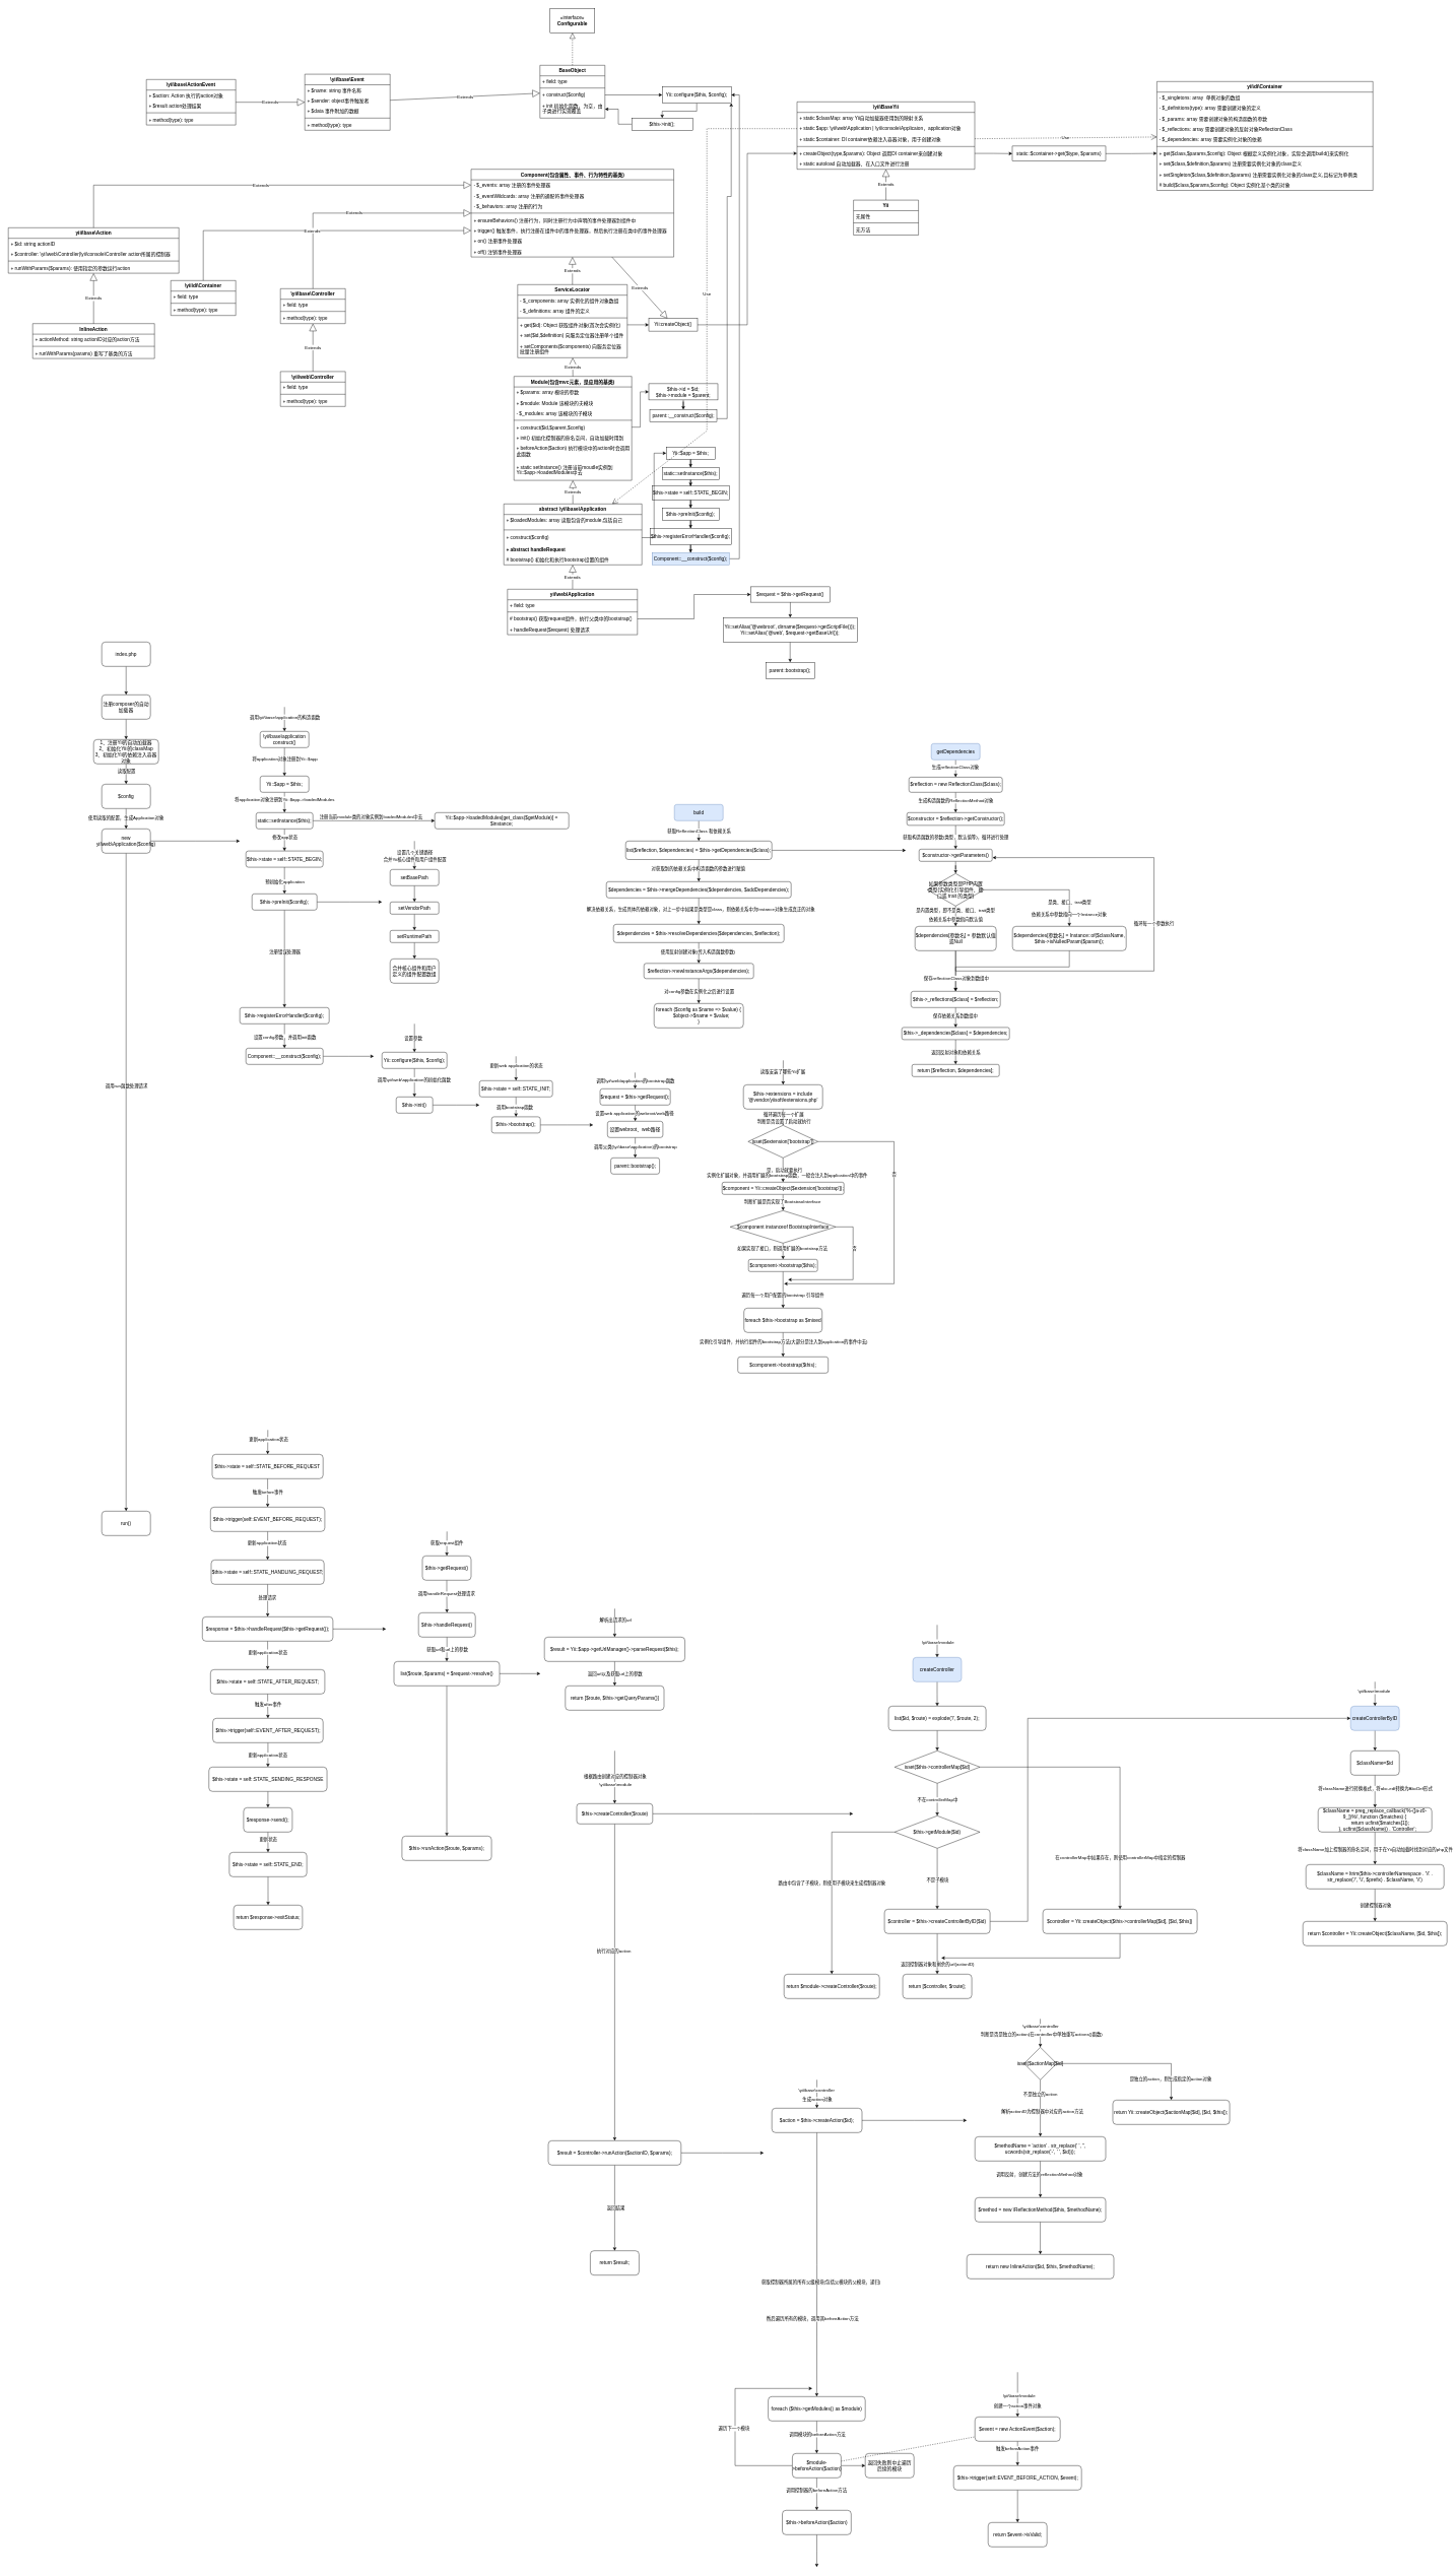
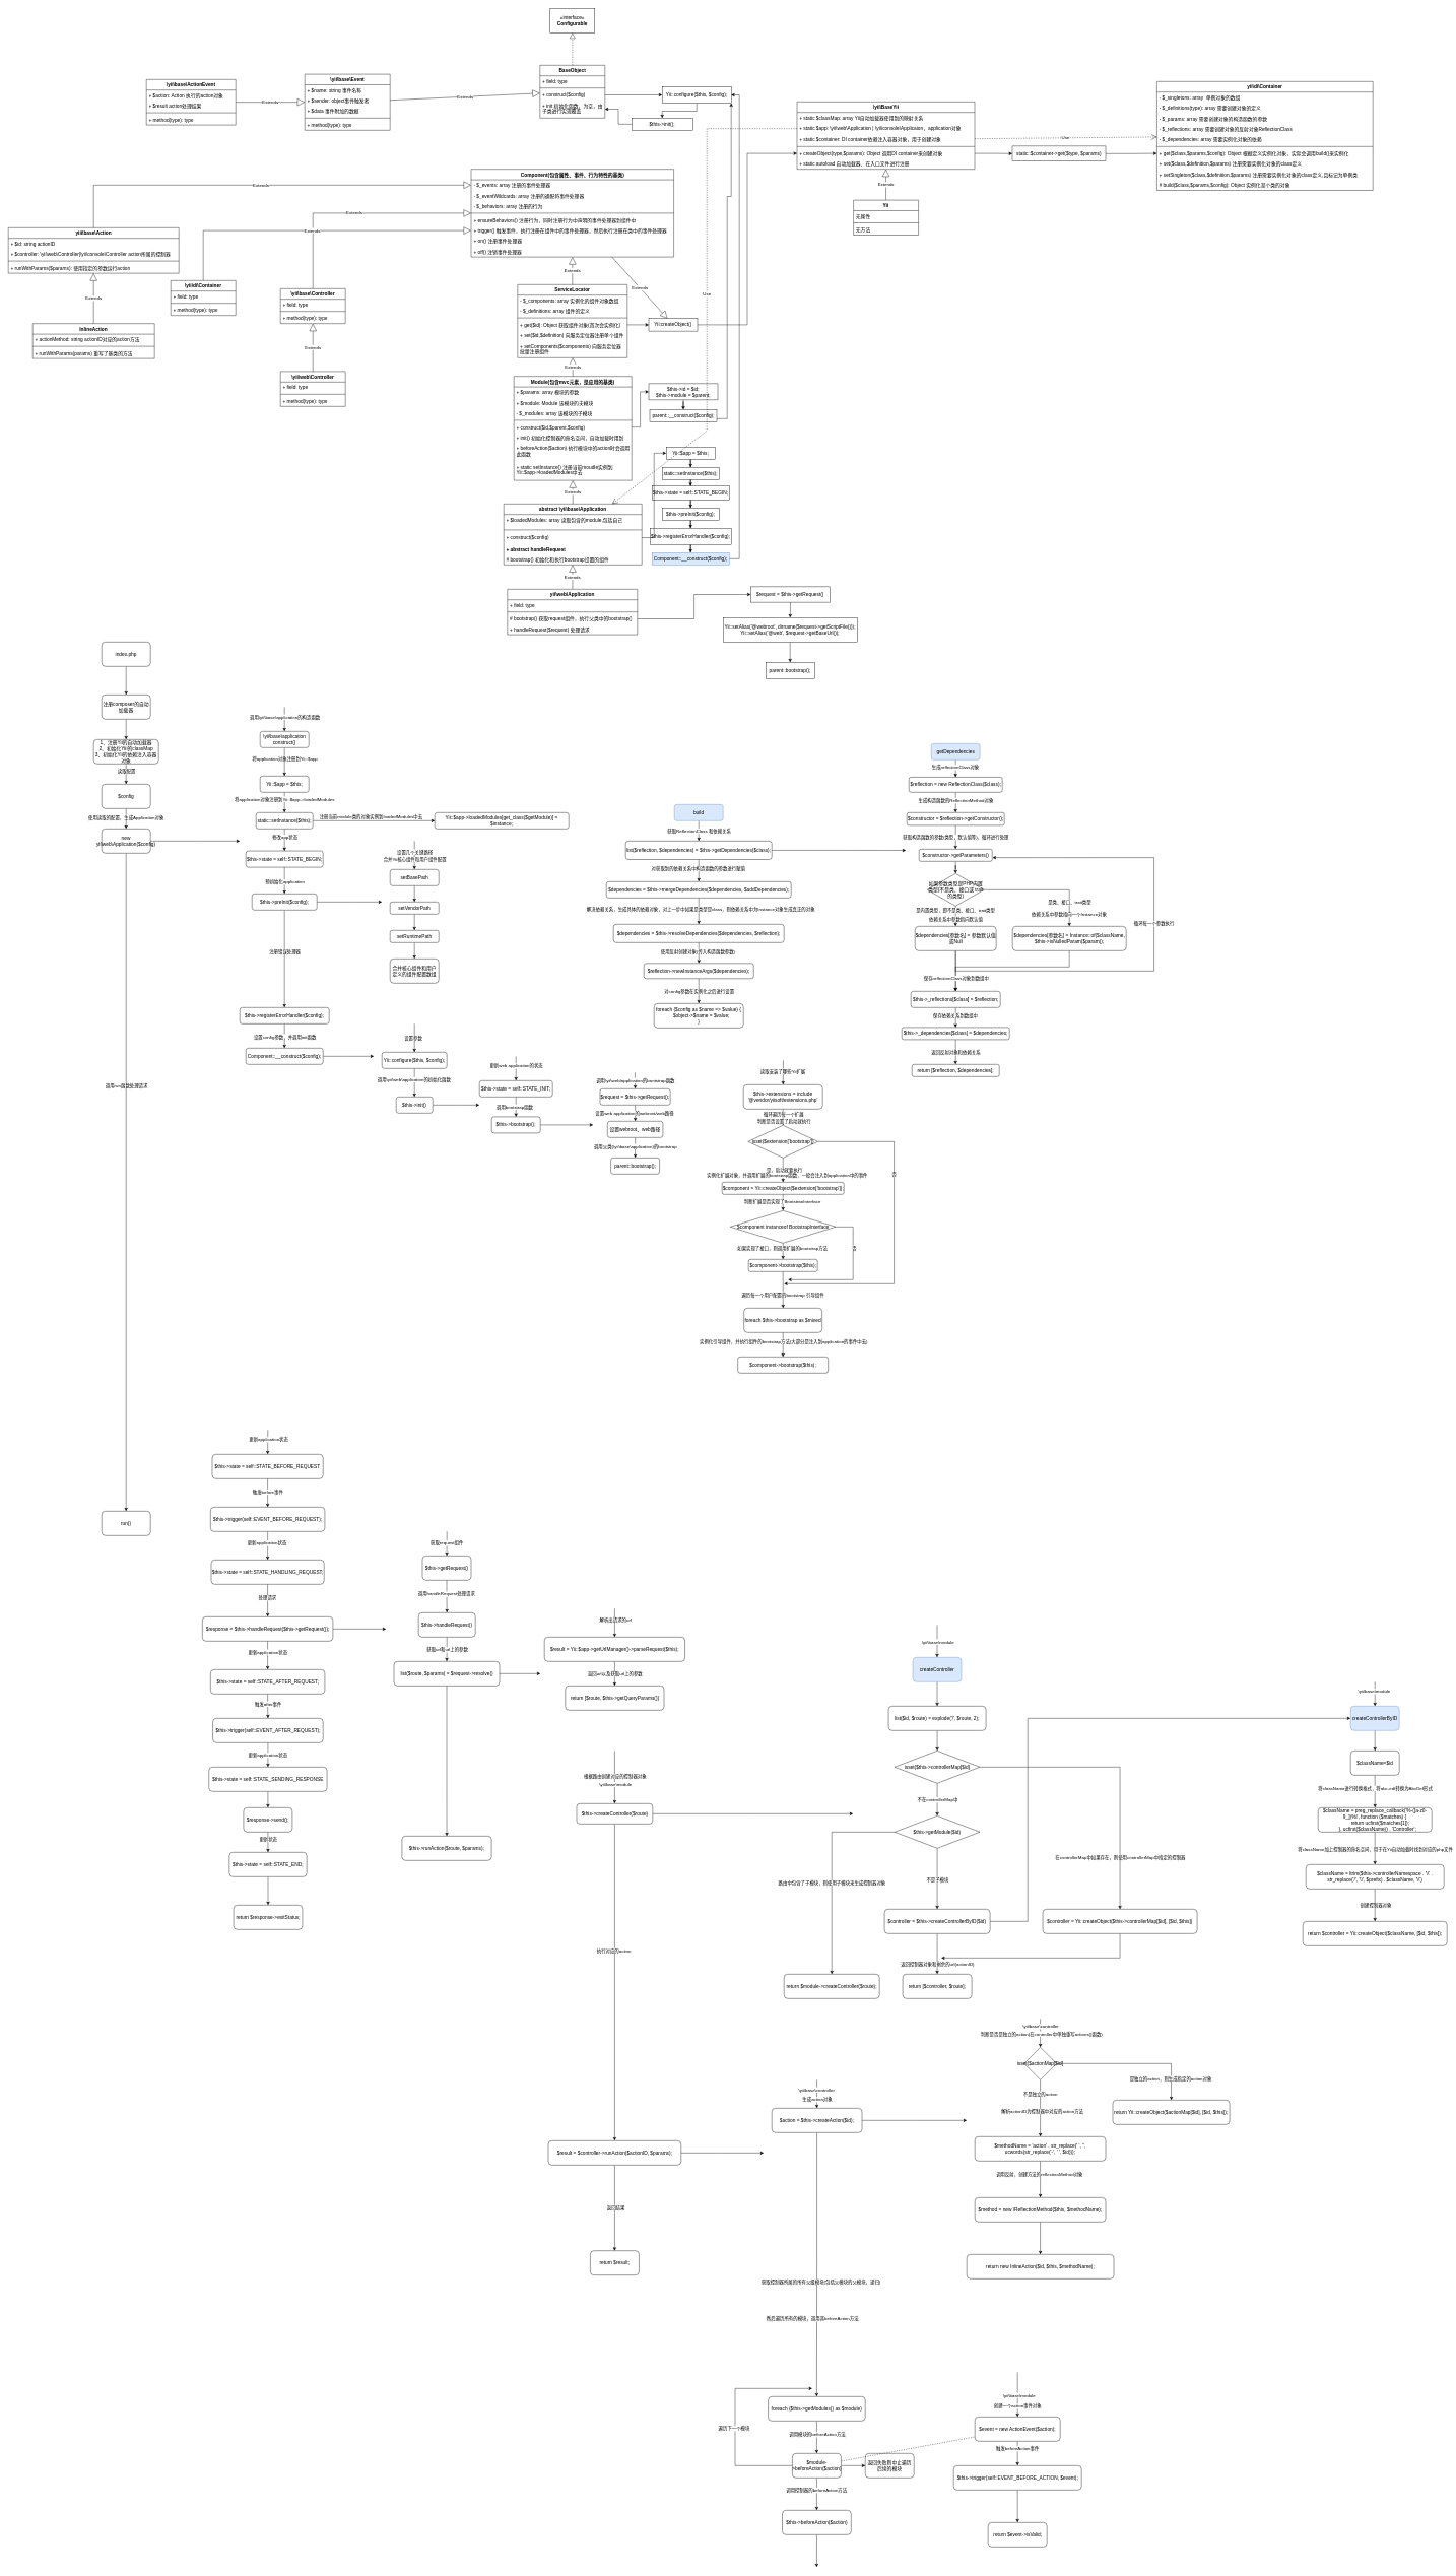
- <mxCell id="199" value="如果参数类型是PHP内置类型(实例化引导组件、接口或 trait 的类型)" style="rhombus;whiteSpace=wrap;html=1;" vertex="1" parent="1"><mxGeometry x="2282.5" y="2150" width="140" height="80" as="geometry" /></mxCell>
+ <mxCell id="199" value="如果参数类型是PHP内置类型(不是类、接口或 trait 的类型)" style="rhombus;whiteSpace=wrap;html=1;" vertex="1" parent="1"><mxGeometry x="2282.5" y="2150" width="140" height="80" as="geometry" /></mxCell>
